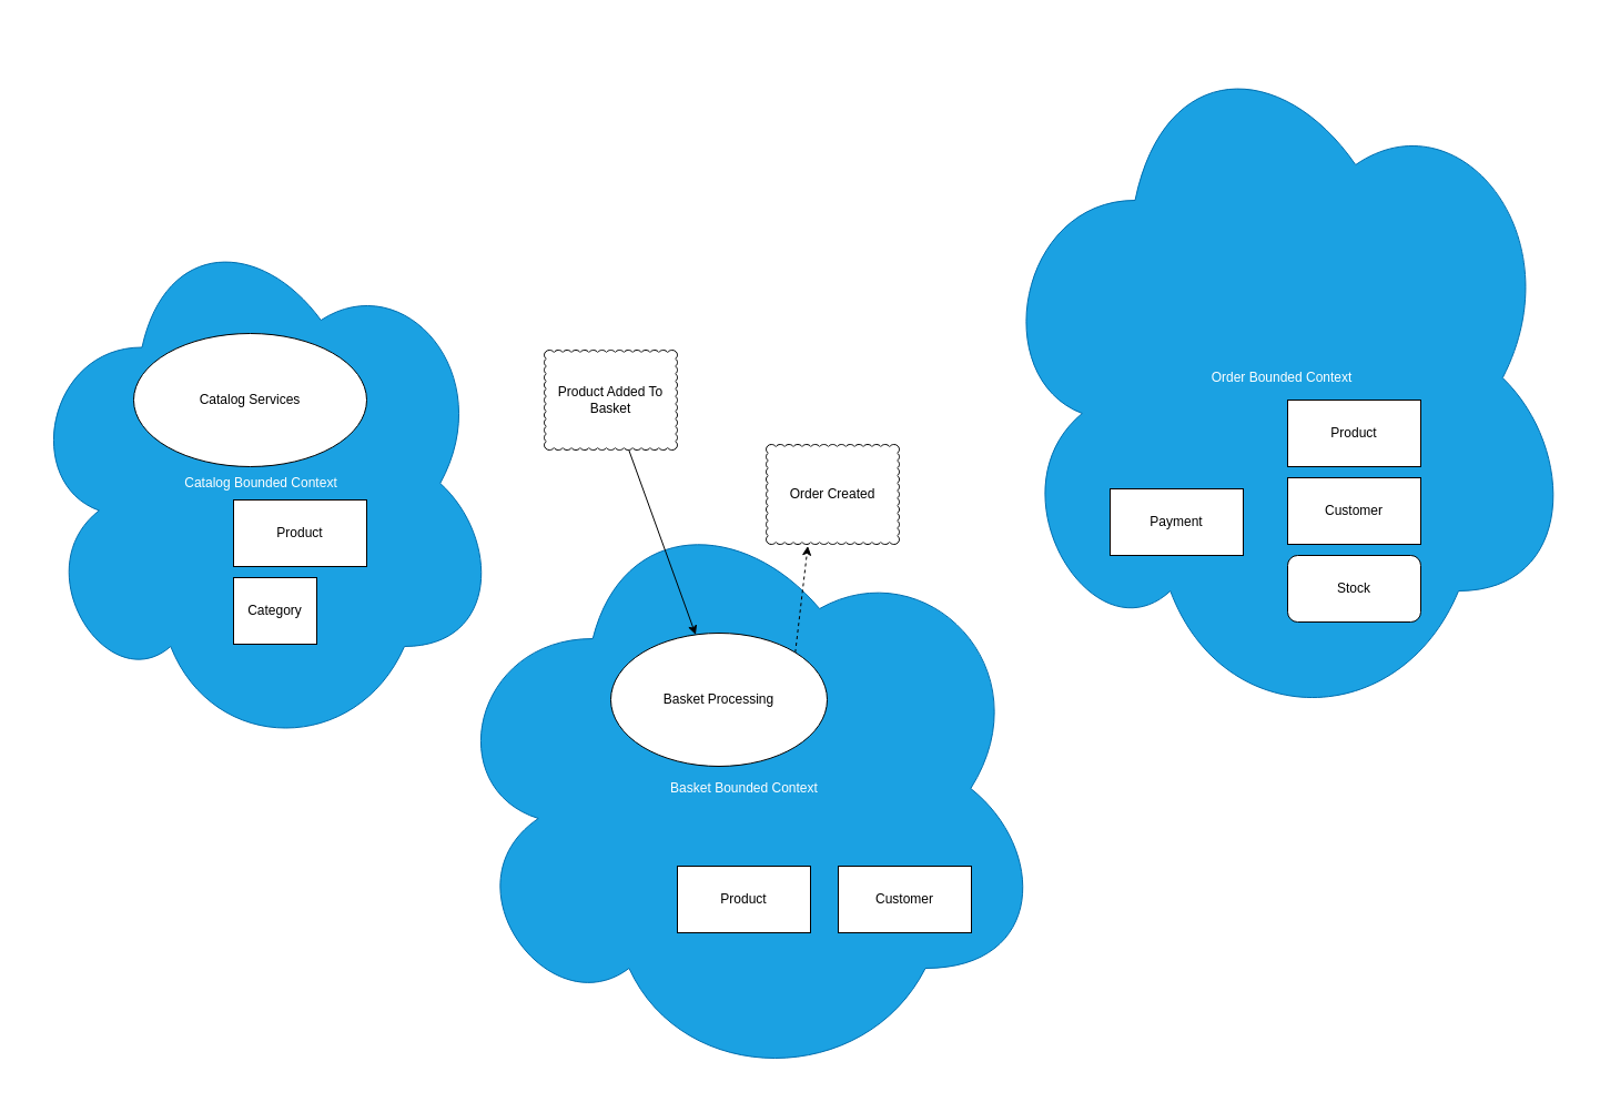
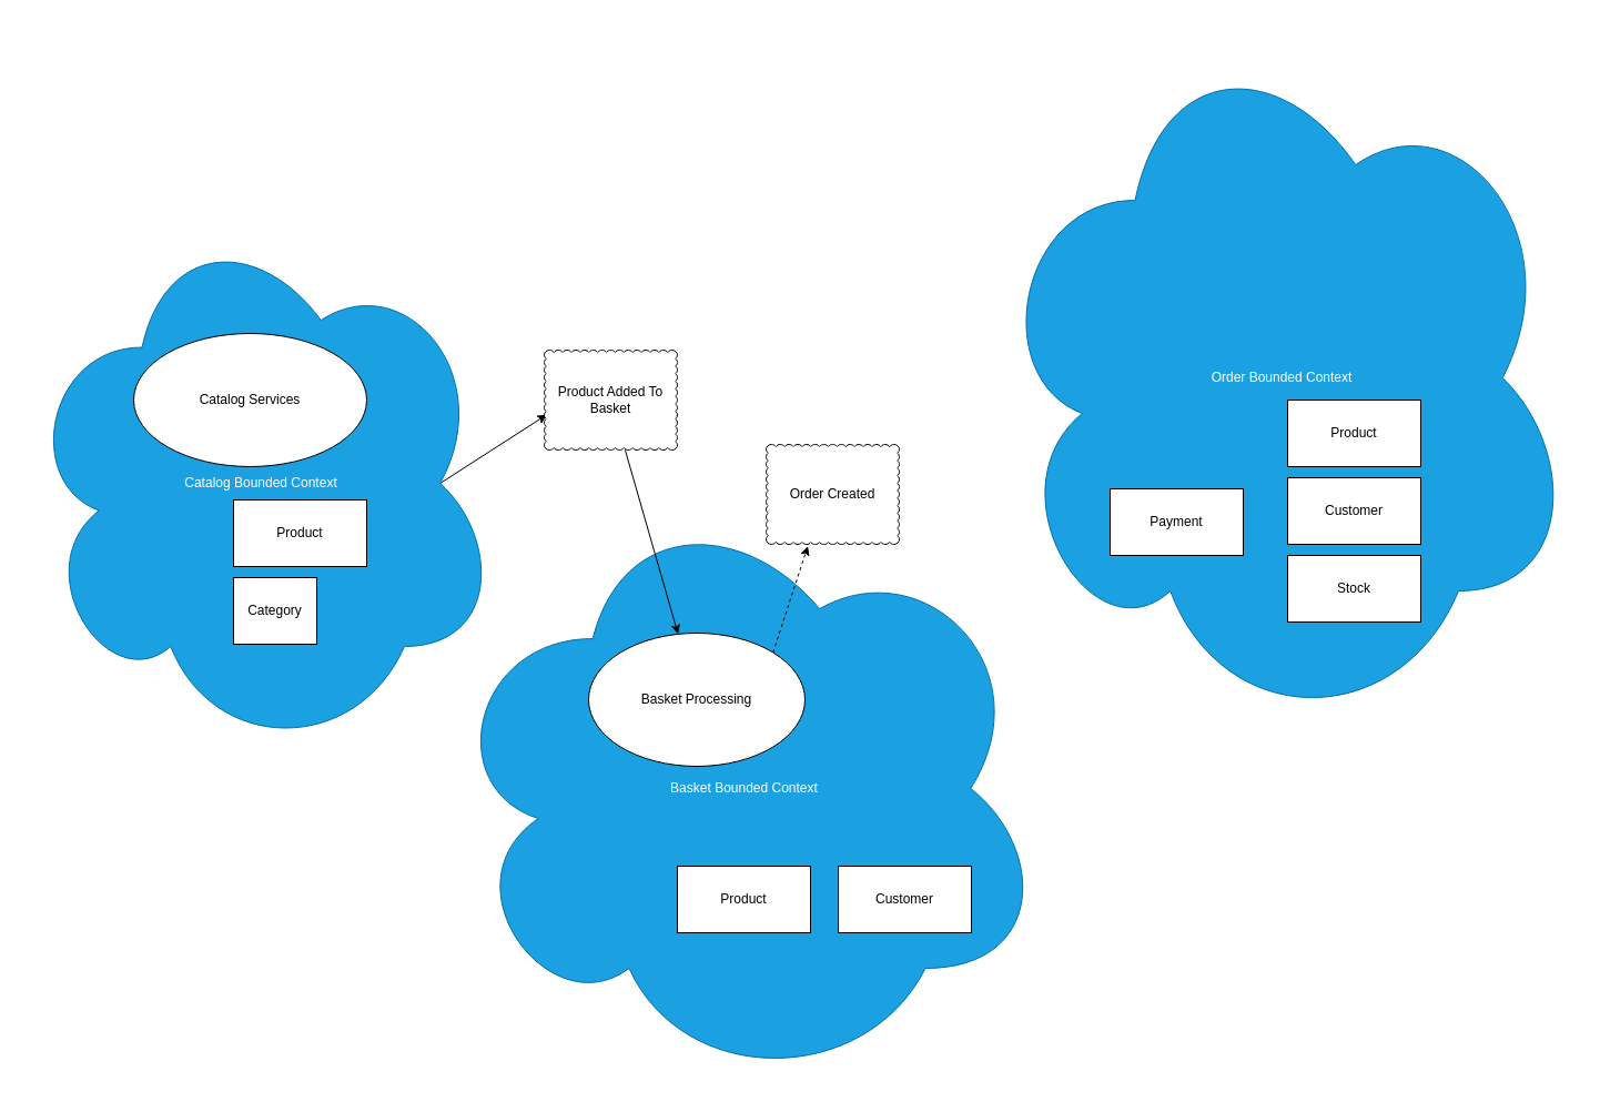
+ <mxCell id="3" style="edgeStyle=none;html=1;exitX=0.875;exitY=0.5;exitDx=0;exitDy=0;exitPerimeter=0;entryX=0.02;entryY=0.646;entryDx=0;entryDy=0;entryPerimeter=0;" parent="1" source="4" target="18" edge="1"><mxGeometry relative="1" as="geometry" /></mxCell>
- <mxCell id="7" value="Stock" style="whiteSpace=wrap;html=1;rounded=1;" parent="1" vertex="1"><mxGeometry x="1160" y="500" width="120" height="60" as="geometry" /></mxCell>
+ <mxCell id="7" value="Stock" style="rounded=0;whiteSpace=wrap;html=1;" parent="1" vertex="1"><mxGeometry x="1160" y="500" width="120" height="60" as="geometry" /></mxCell>
- <mxCell id="15" value="Basket Processing" style="ellipse;whiteSpace=wrap;html=1;" parent="1" vertex="1"><mxGeometry x="550" y="570" width="195" height="120" as="geometry" /></mxCell>
+ <mxCell id="15" value="Basket Processing" style="ellipse;whiteSpace=wrap;html=1;" parent="1" vertex="1"><mxGeometry x="530" y="570" width="195" height="120" as="geometry" /></mxCell>
